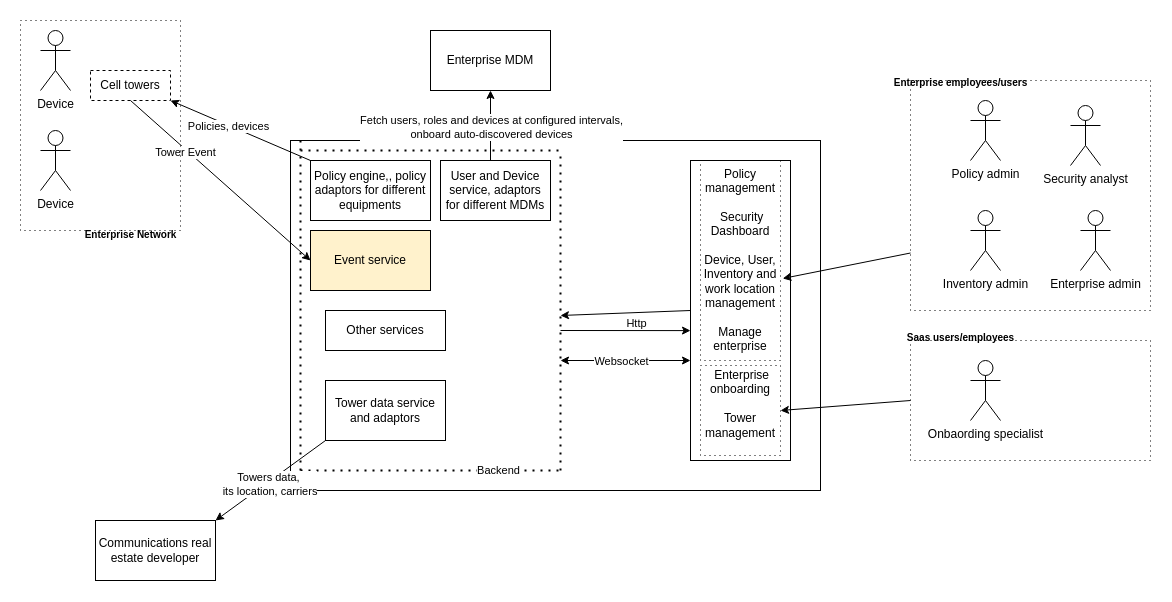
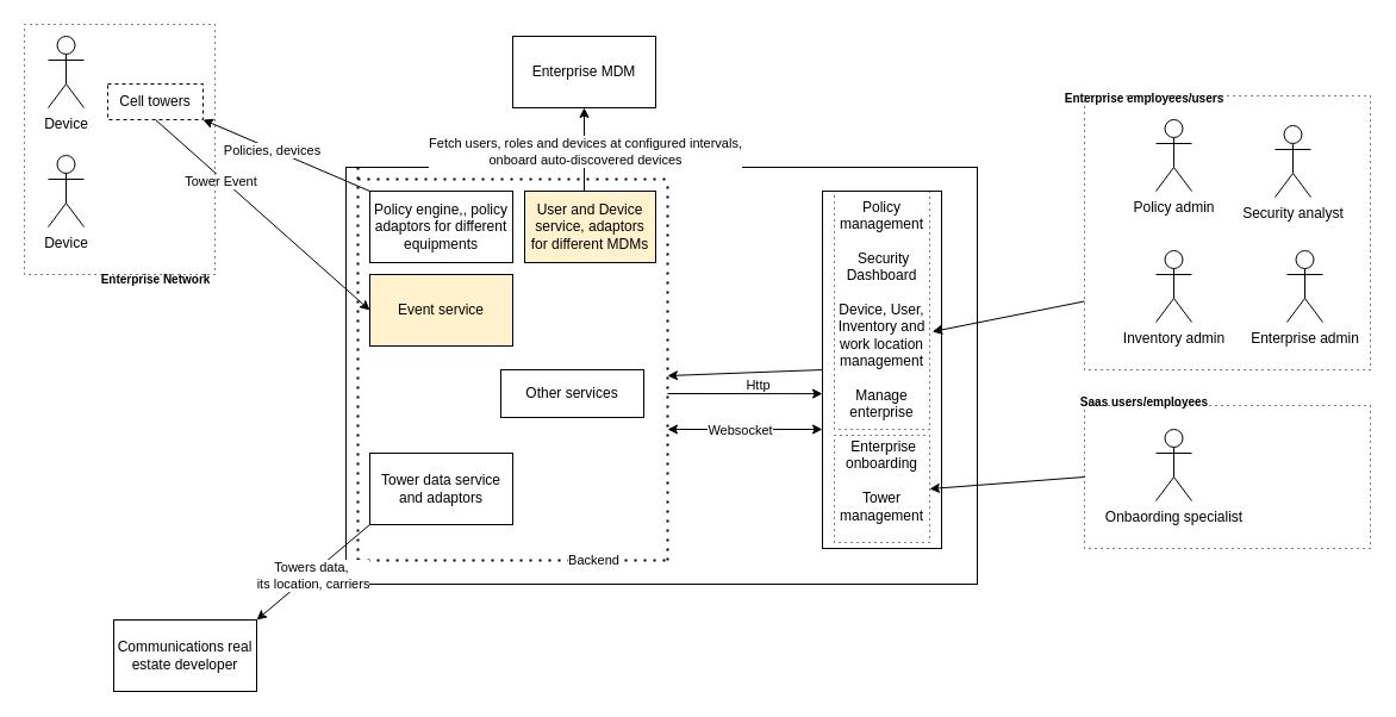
- <mxCell id="28" value="User and Device service, adaptors for different MDMs" style="rounded=0;whiteSpace=wrap;html=1;" vertex="1" parent="1"><mxGeometry x="440" y="160" width="110" height="60" as="geometry" /></mxCell>
+ <mxCell id="28" value="User and Device service, adaptors for different MDMs" style="rounded=0;whiteSpace=wrap;html=1;fillColor=#fff2cc;" vertex="1" parent="1"><mxGeometry x="440" y="160" width="110" height="60" as="geometry" /></mxCell>
- <mxCell id="34" value="Other services" style="rounded=0;whiteSpace=wrap;html=1;" vertex="1" parent="1"><mxGeometry x="325" y="310" width="120" height="40" as="geometry" /></mxCell>
+ <mxCell id="34" value="Other services" style="rounded=0;whiteSpace=wrap;html=1;" vertex="1" parent="1"><mxGeometry x="420" y="310" width="120" height="40" as="geometry" /></mxCell>
- <mxCell id="27" value="Tower data service and adaptors" style="rounded=0;whiteSpace=wrap;html=1;" vertex="1" parent="1"><mxGeometry x="325" y="380" width="120" height="60" as="geometry" /></mxCell>
+ <mxCell id="27" value="Tower data service and adaptors" style="rounded=0;whiteSpace=wrap;html=1;" vertex="1" parent="1"><mxGeometry x="310" y="380" width="120" height="60" as="geometry" /></mxCell>
